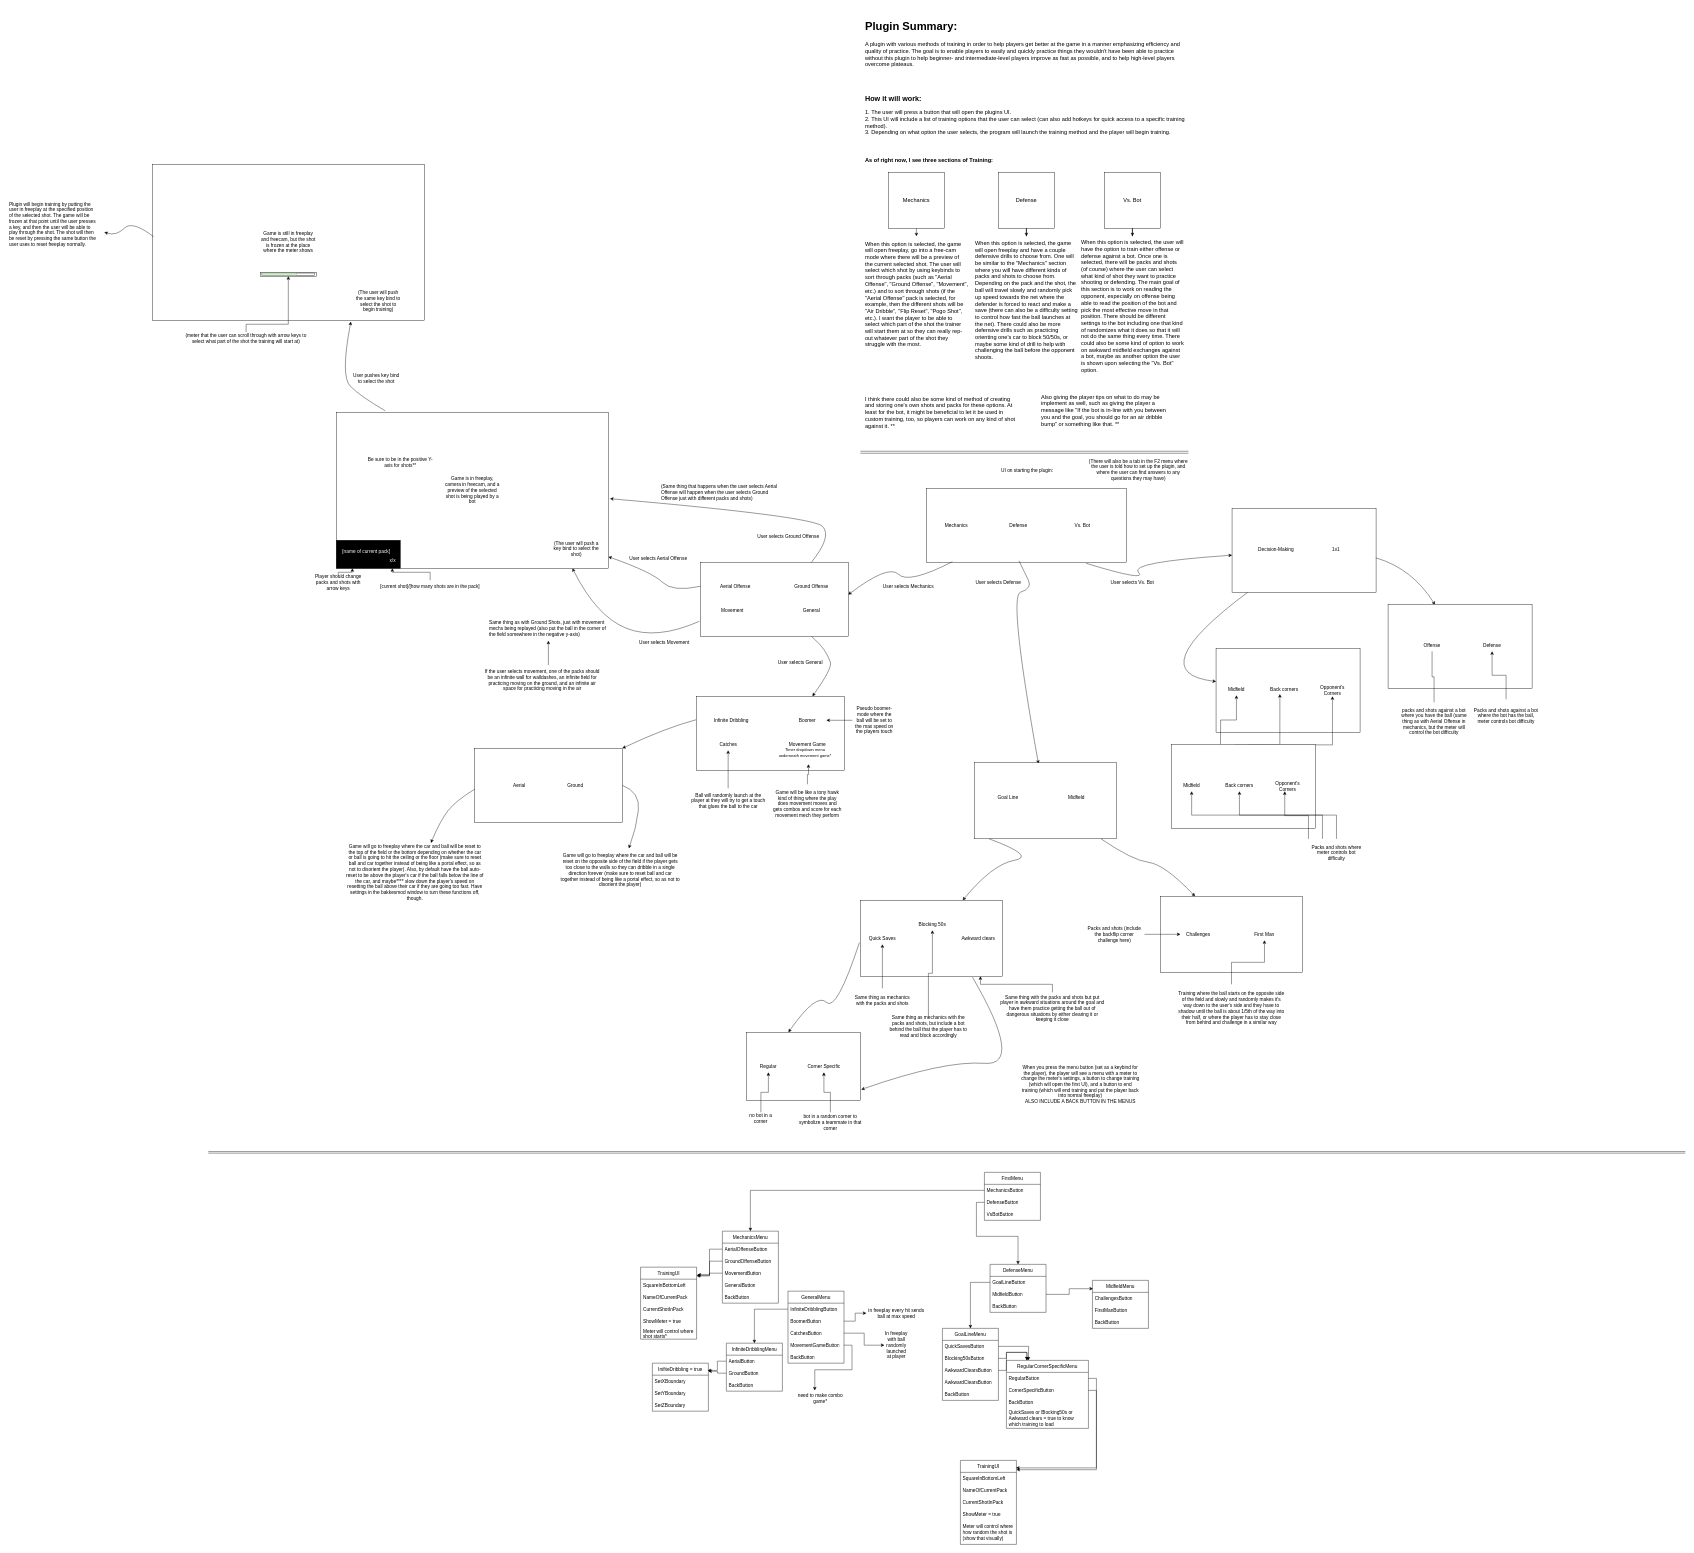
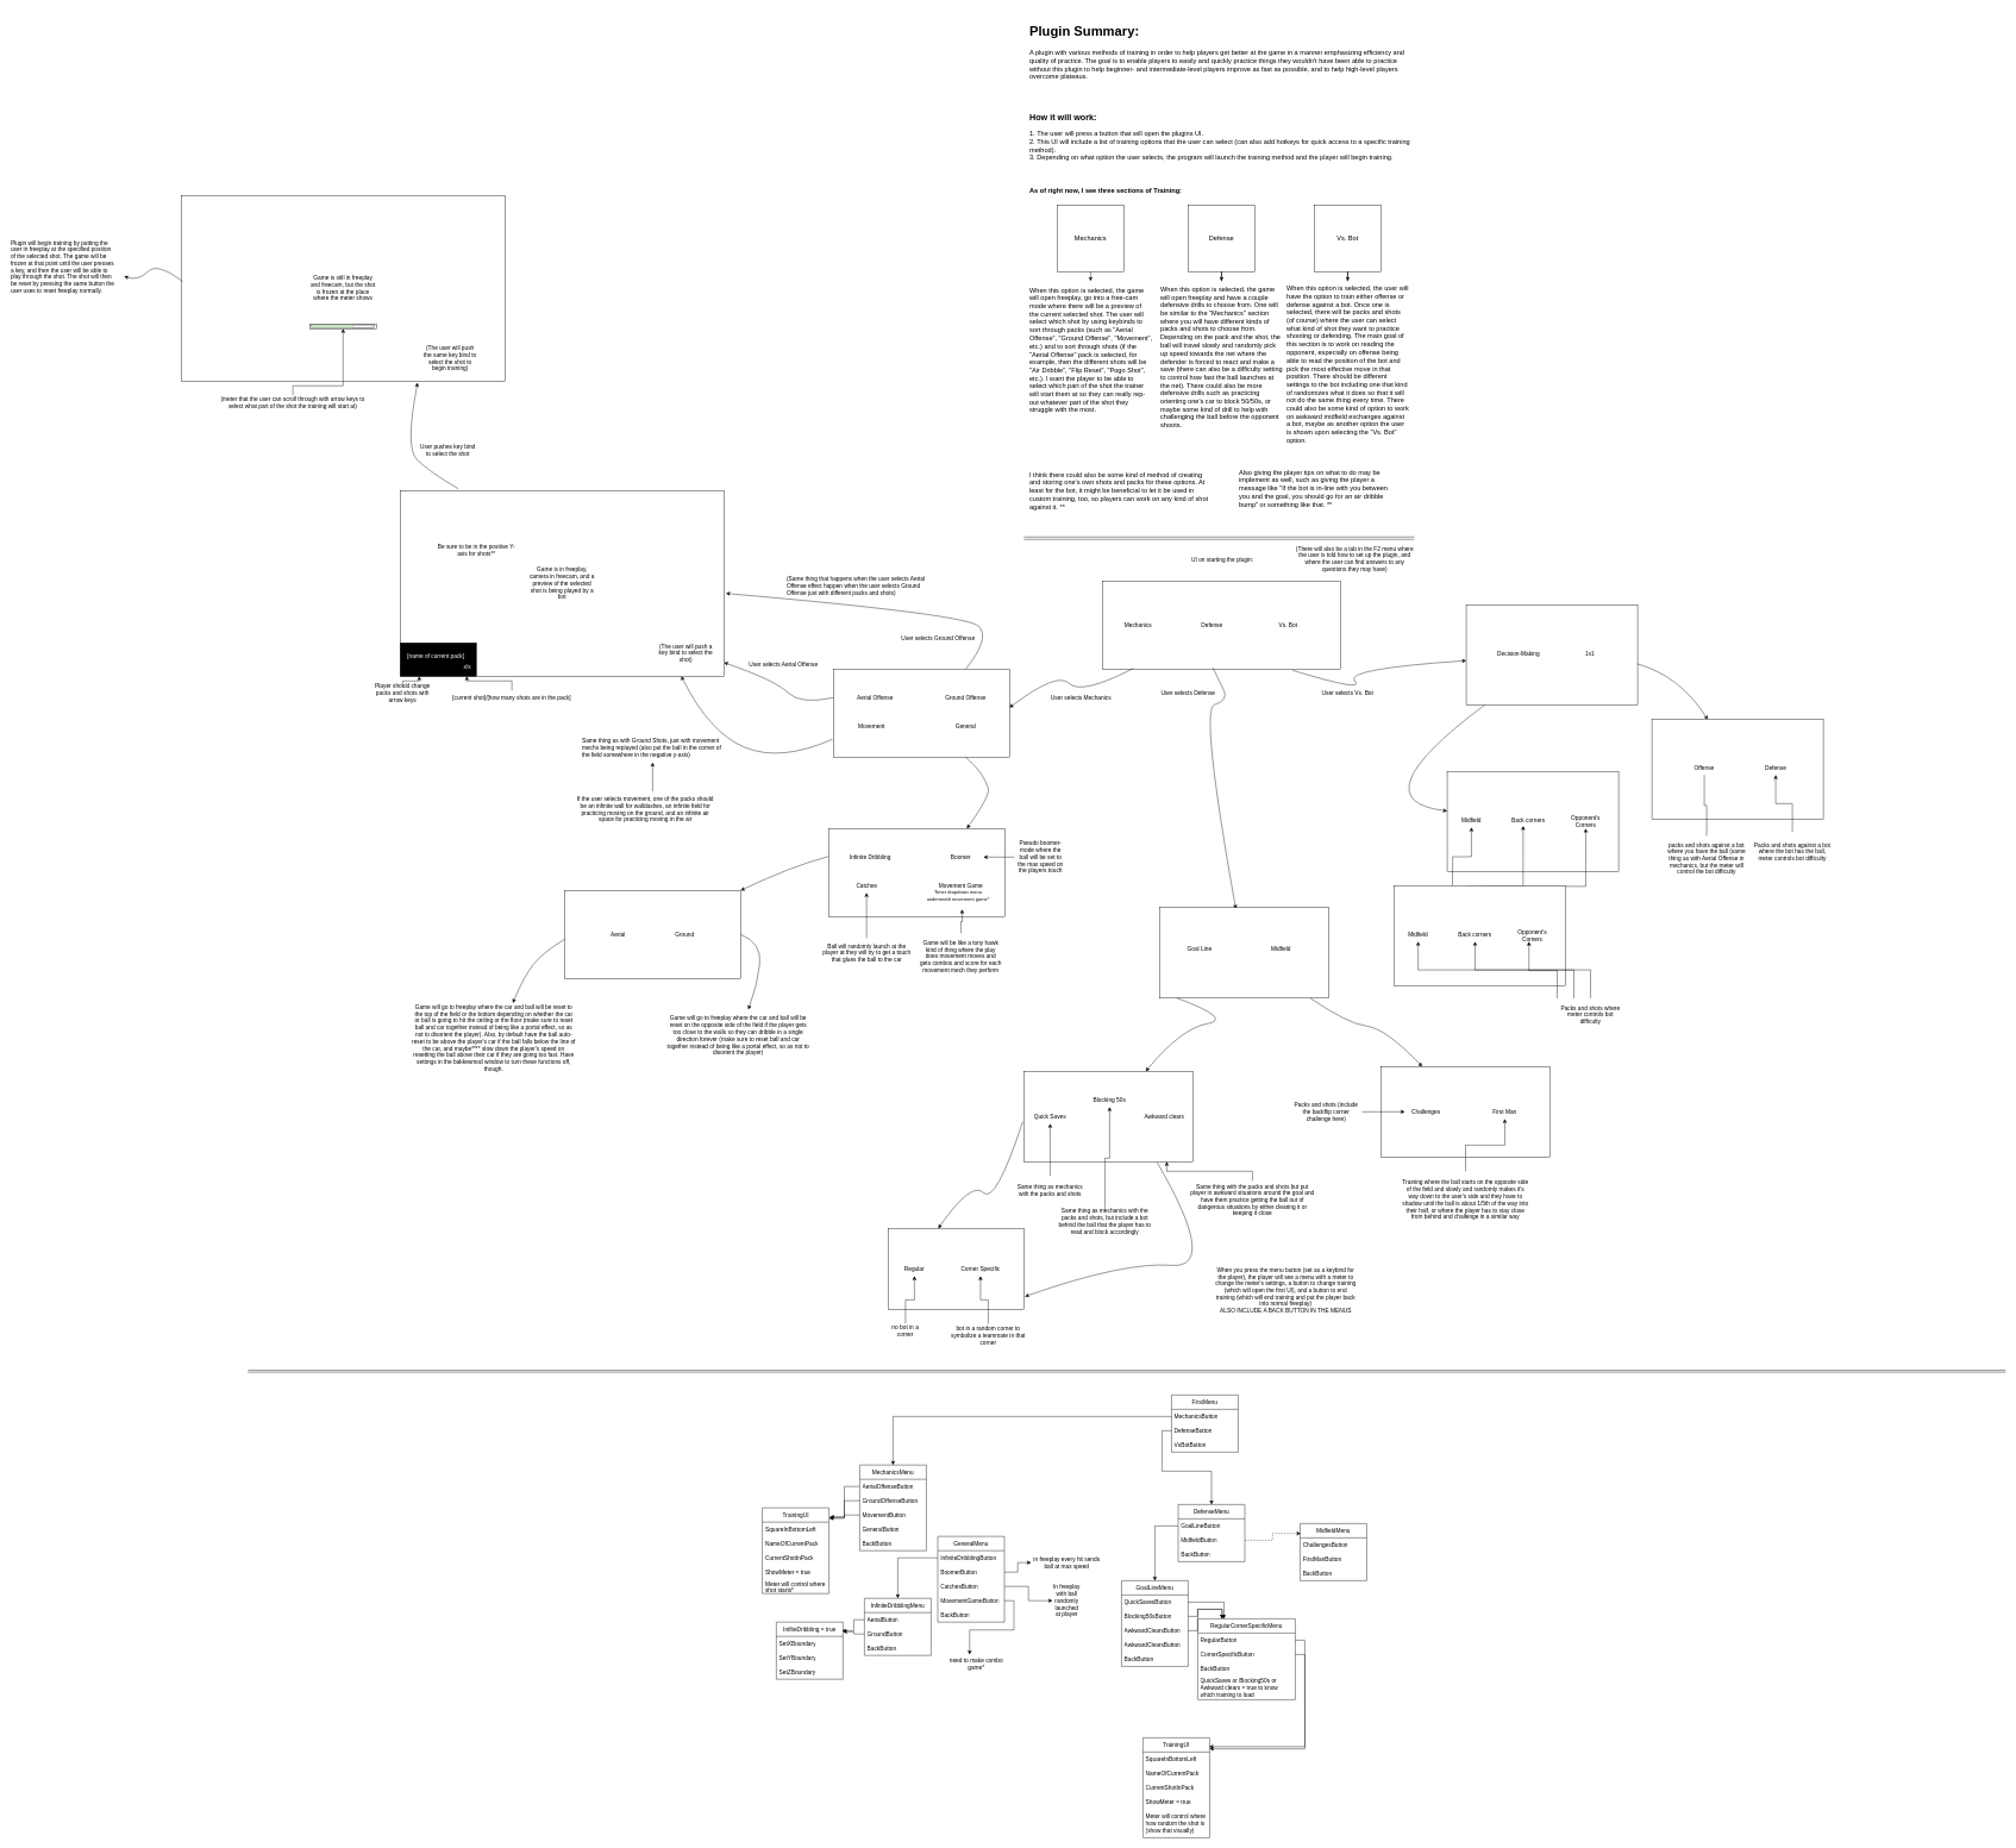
- <mxCell id="67" value="(Same thing that happens when the user selects Aerial Offense will happen when the user selects Ground Offense just with different packs and shots)" style="text;html=1;align=left;verticalAlign=middle;whiteSpace=wrap;rounded=0;" parent="1" vertex="1"><mxGeometry x="1650" y="1169" width="300" height="121" as="geometry" /></mxCell>
+ <mxCell id="67" value="(Same thing that happens when the user selects Aerial Offense effect happen when the user selects Ground Offense just with different packs and shots)" style="text;html=1;align=left;verticalAlign=middle;whiteSpace=wrap;rounded=0;" parent="1" vertex="1"><mxGeometry x="1650" y="1169" width="300" height="121" as="geometry" /></mxCell>
- <mxCell id="43" value="User selects Movement" style="text;strokeColor=none;align=center;fillColor=none;html=1;verticalAlign=middle;whiteSpace=wrap;rounded=0;" parent="1" vertex="1"><mxGeometry x="1590" y="1590" width="140" height="30" as="geometry" /></mxCell>
- <mxCell id="40" value="User selects General" style="text;strokeColor=none;align=center;fillColor=none;html=1;verticalAlign=middle;whiteSpace=wrap;rounded=0;" parent="1" vertex="1"><mxGeometry x="1930" y="1640" width="140" height="30" as="geometry" /></mxCell>
- <mxCell id="218" style="edgeStyle=orthogonalEdgeStyle;rounded=0;orthogonalLoop=1;jettySize=auto;html=1;exitX=1;exitY=0.5;exitDx=0;exitDy=0;entryX=0.009;entryY=0.174;entryDx=0;entryDy=0;entryPerimeter=0;" edge="1" parent="1" source="196" target="214"><mxGeometry relative="1" as="geometry" /></mxCell>
+ <mxCell id="218" style="edgeStyle=orthogonalEdgeStyle;rounded=0;orthogonalLoop=1;jettySize=auto;html=1;exitX=1;exitY=0.5;exitDx=0;exitDy=0;entryX=0.009;entryY=0.174;entryDx=0;entryDy=0;entryPerimeter=0;dashed=1;" edge="1" parent="1" source="196" target="214"><mxGeometry relative="1" as="geometry" /></mxCell>
